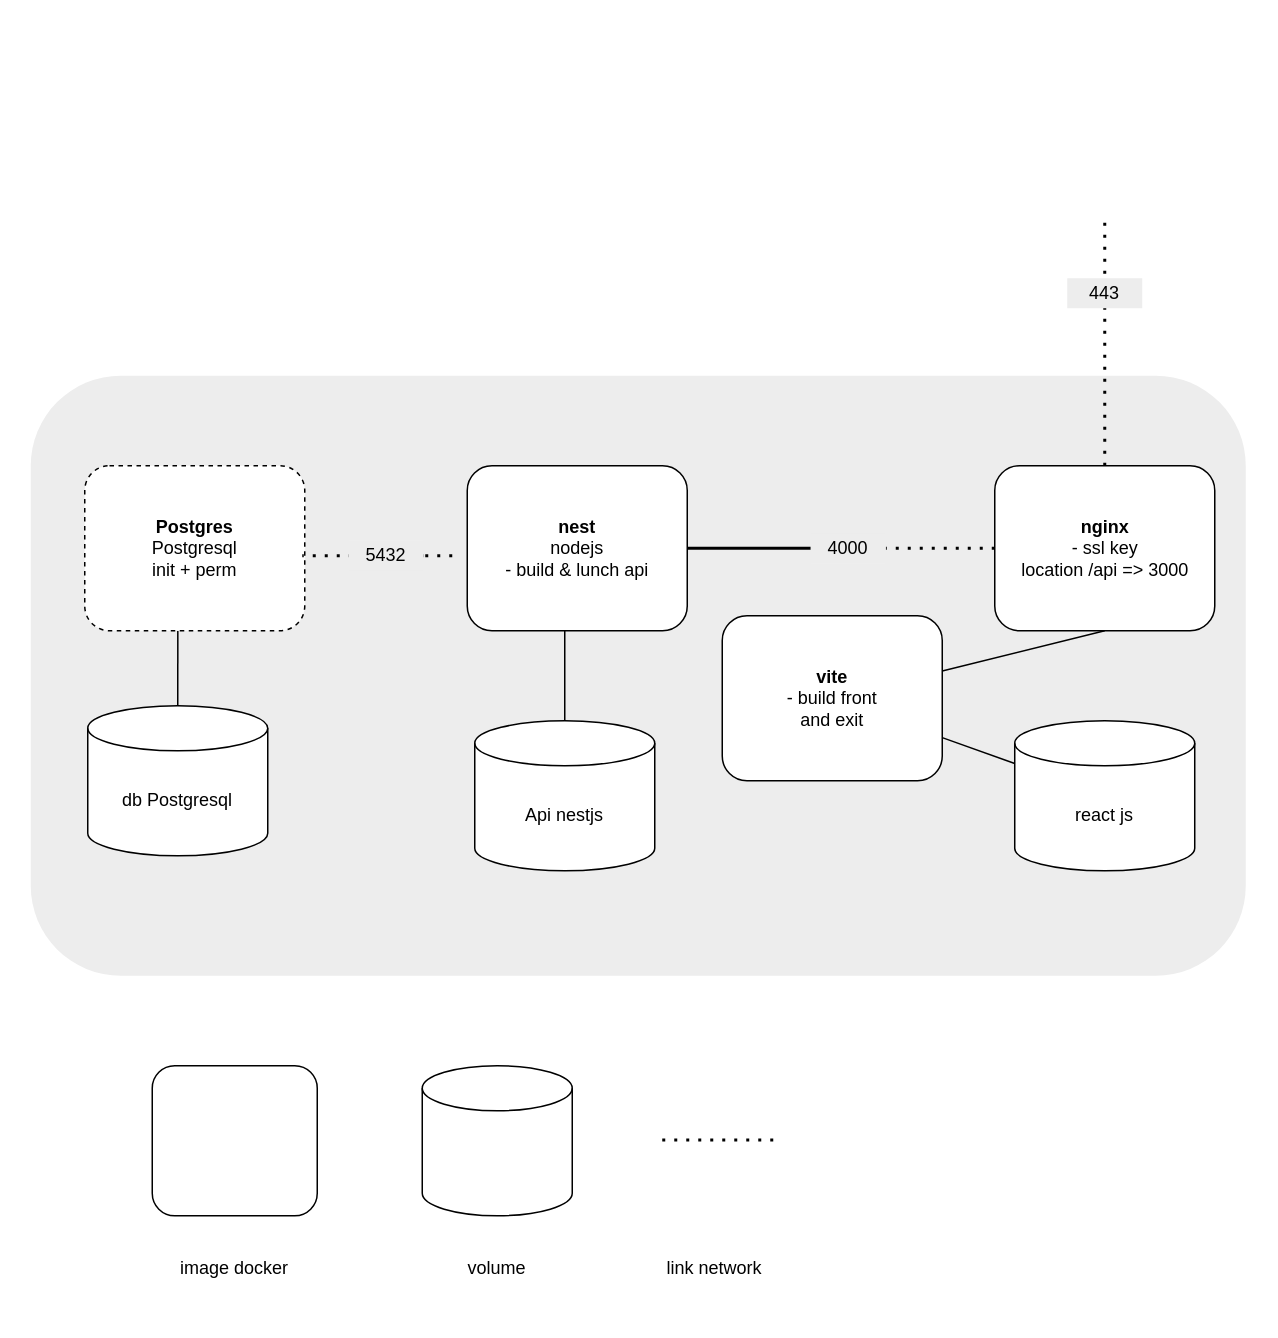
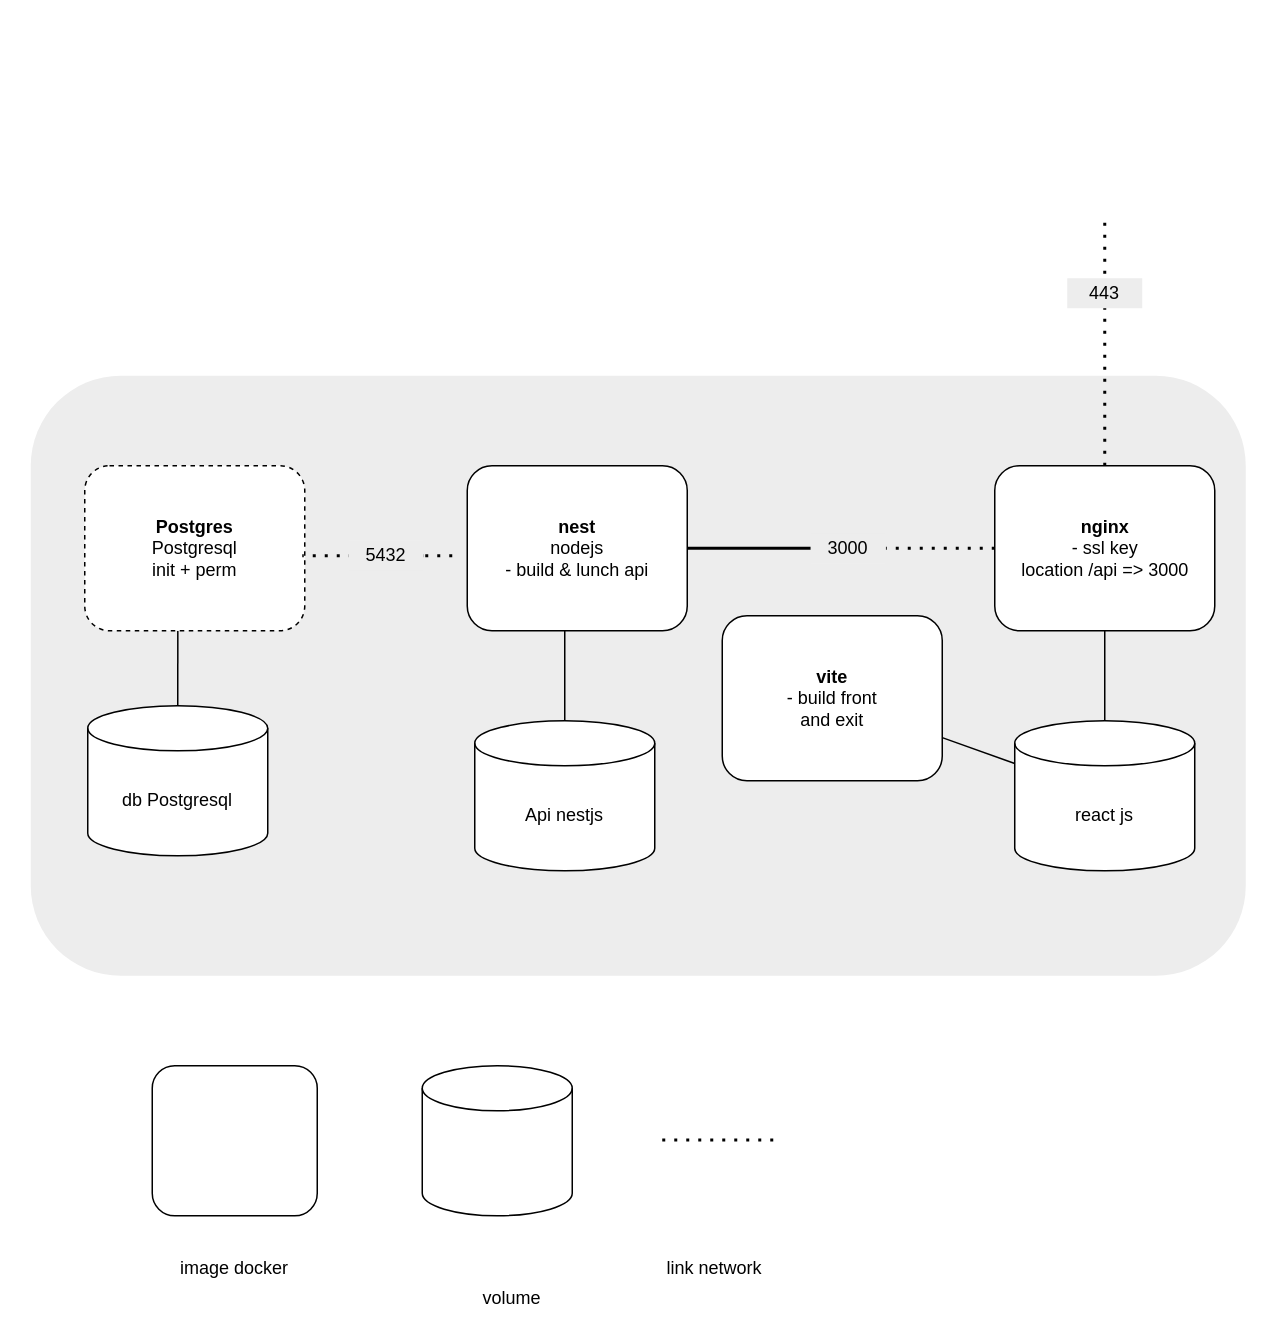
- <mxCell id="24" value="4000" style="rounded=0;whiteSpace=wrap;html=1;fillColor=#ededed;strokeColor=none;" parent="1" vertex="1"><mxGeometry x="540" y="355" width="50" height="20" as="geometry" /></mxCell>
+ <mxCell id="24" value="3000" style="rounded=0;whiteSpace=wrap;html=1;fillColor=#ededed;strokeColor=none;" parent="1" vertex="1"><mxGeometry x="540" y="355" width="50" height="20" as="geometry" /></mxCell>
- <mxCell id="17" value="" style="endArrow=none;html=1;rounded=0;exitX=0.5;exitY=1;exitDx=0;exitDy=0;" parent="1" source="3" target="27" edge="1"><mxGeometry width="50" height="50" relative="1" as="geometry"><mxPoint x="526" y="560" as="sourcePoint" /><mxPoint x="576" y="510" as="targetPoint" /></mxGeometry></mxCell>
+ <mxCell id="17" value="" style="endArrow=none;html=1;rounded=0;exitX=0.5;exitY=1;exitDx=0;exitDy=0;" parent="1" source="3" target="16" edge="1"><mxGeometry width="50" height="50" relative="1" as="geometry"><mxPoint x="526" y="560" as="sourcePoint" /><mxPoint x="576" y="510" as="targetPoint" /></mxGeometry></mxCell>
- <mxCell id="12" value="volume" style="text;strokeColor=none;align=center;fillColor=none;html=1;verticalAlign=middle;whiteSpace=wrap;rounded=0;" parent="1" vertex="1"><mxGeometry x="286" y="825" width="90" height="40" as="geometry" /></mxCell>
+ <mxCell id="12" value="volume" style="text;strokeColor=none;align=center;fillColor=none;html=1;verticalAlign=middle;whiteSpace=wrap;rounded=0;" parent="1" vertex="1"><mxGeometry x="296" y="845" width="90" height="40" as="geometry" /></mxCell>
